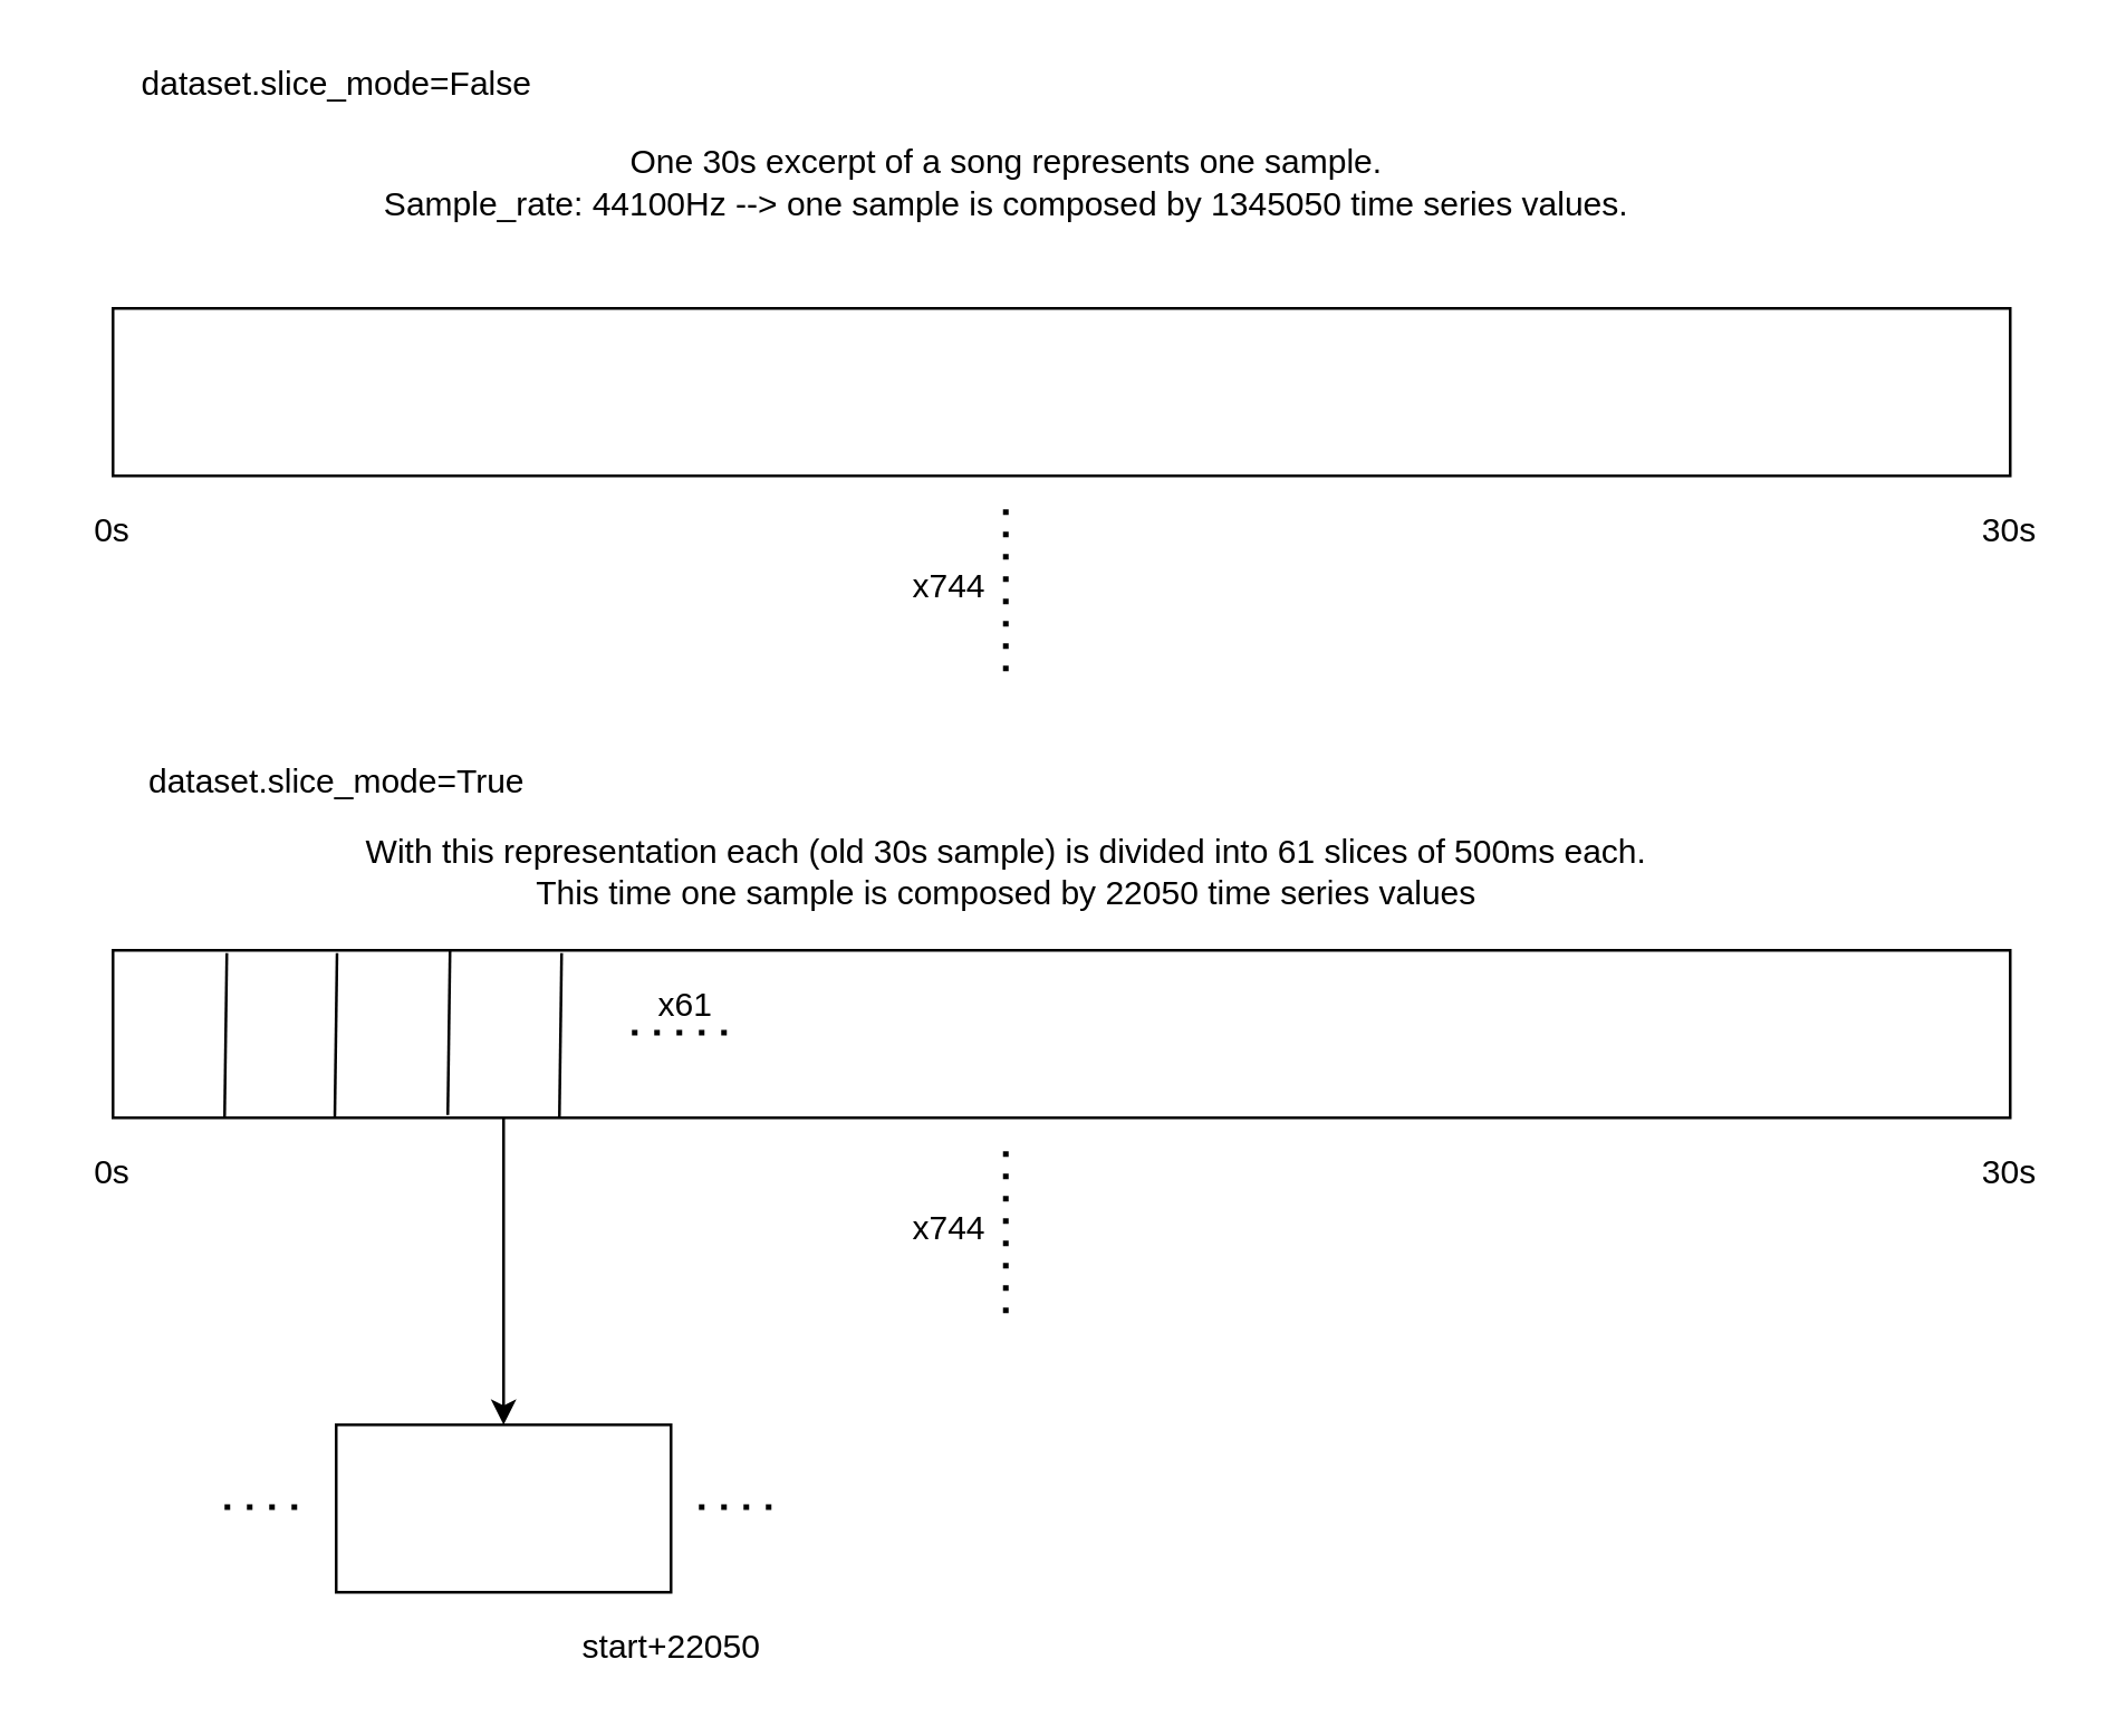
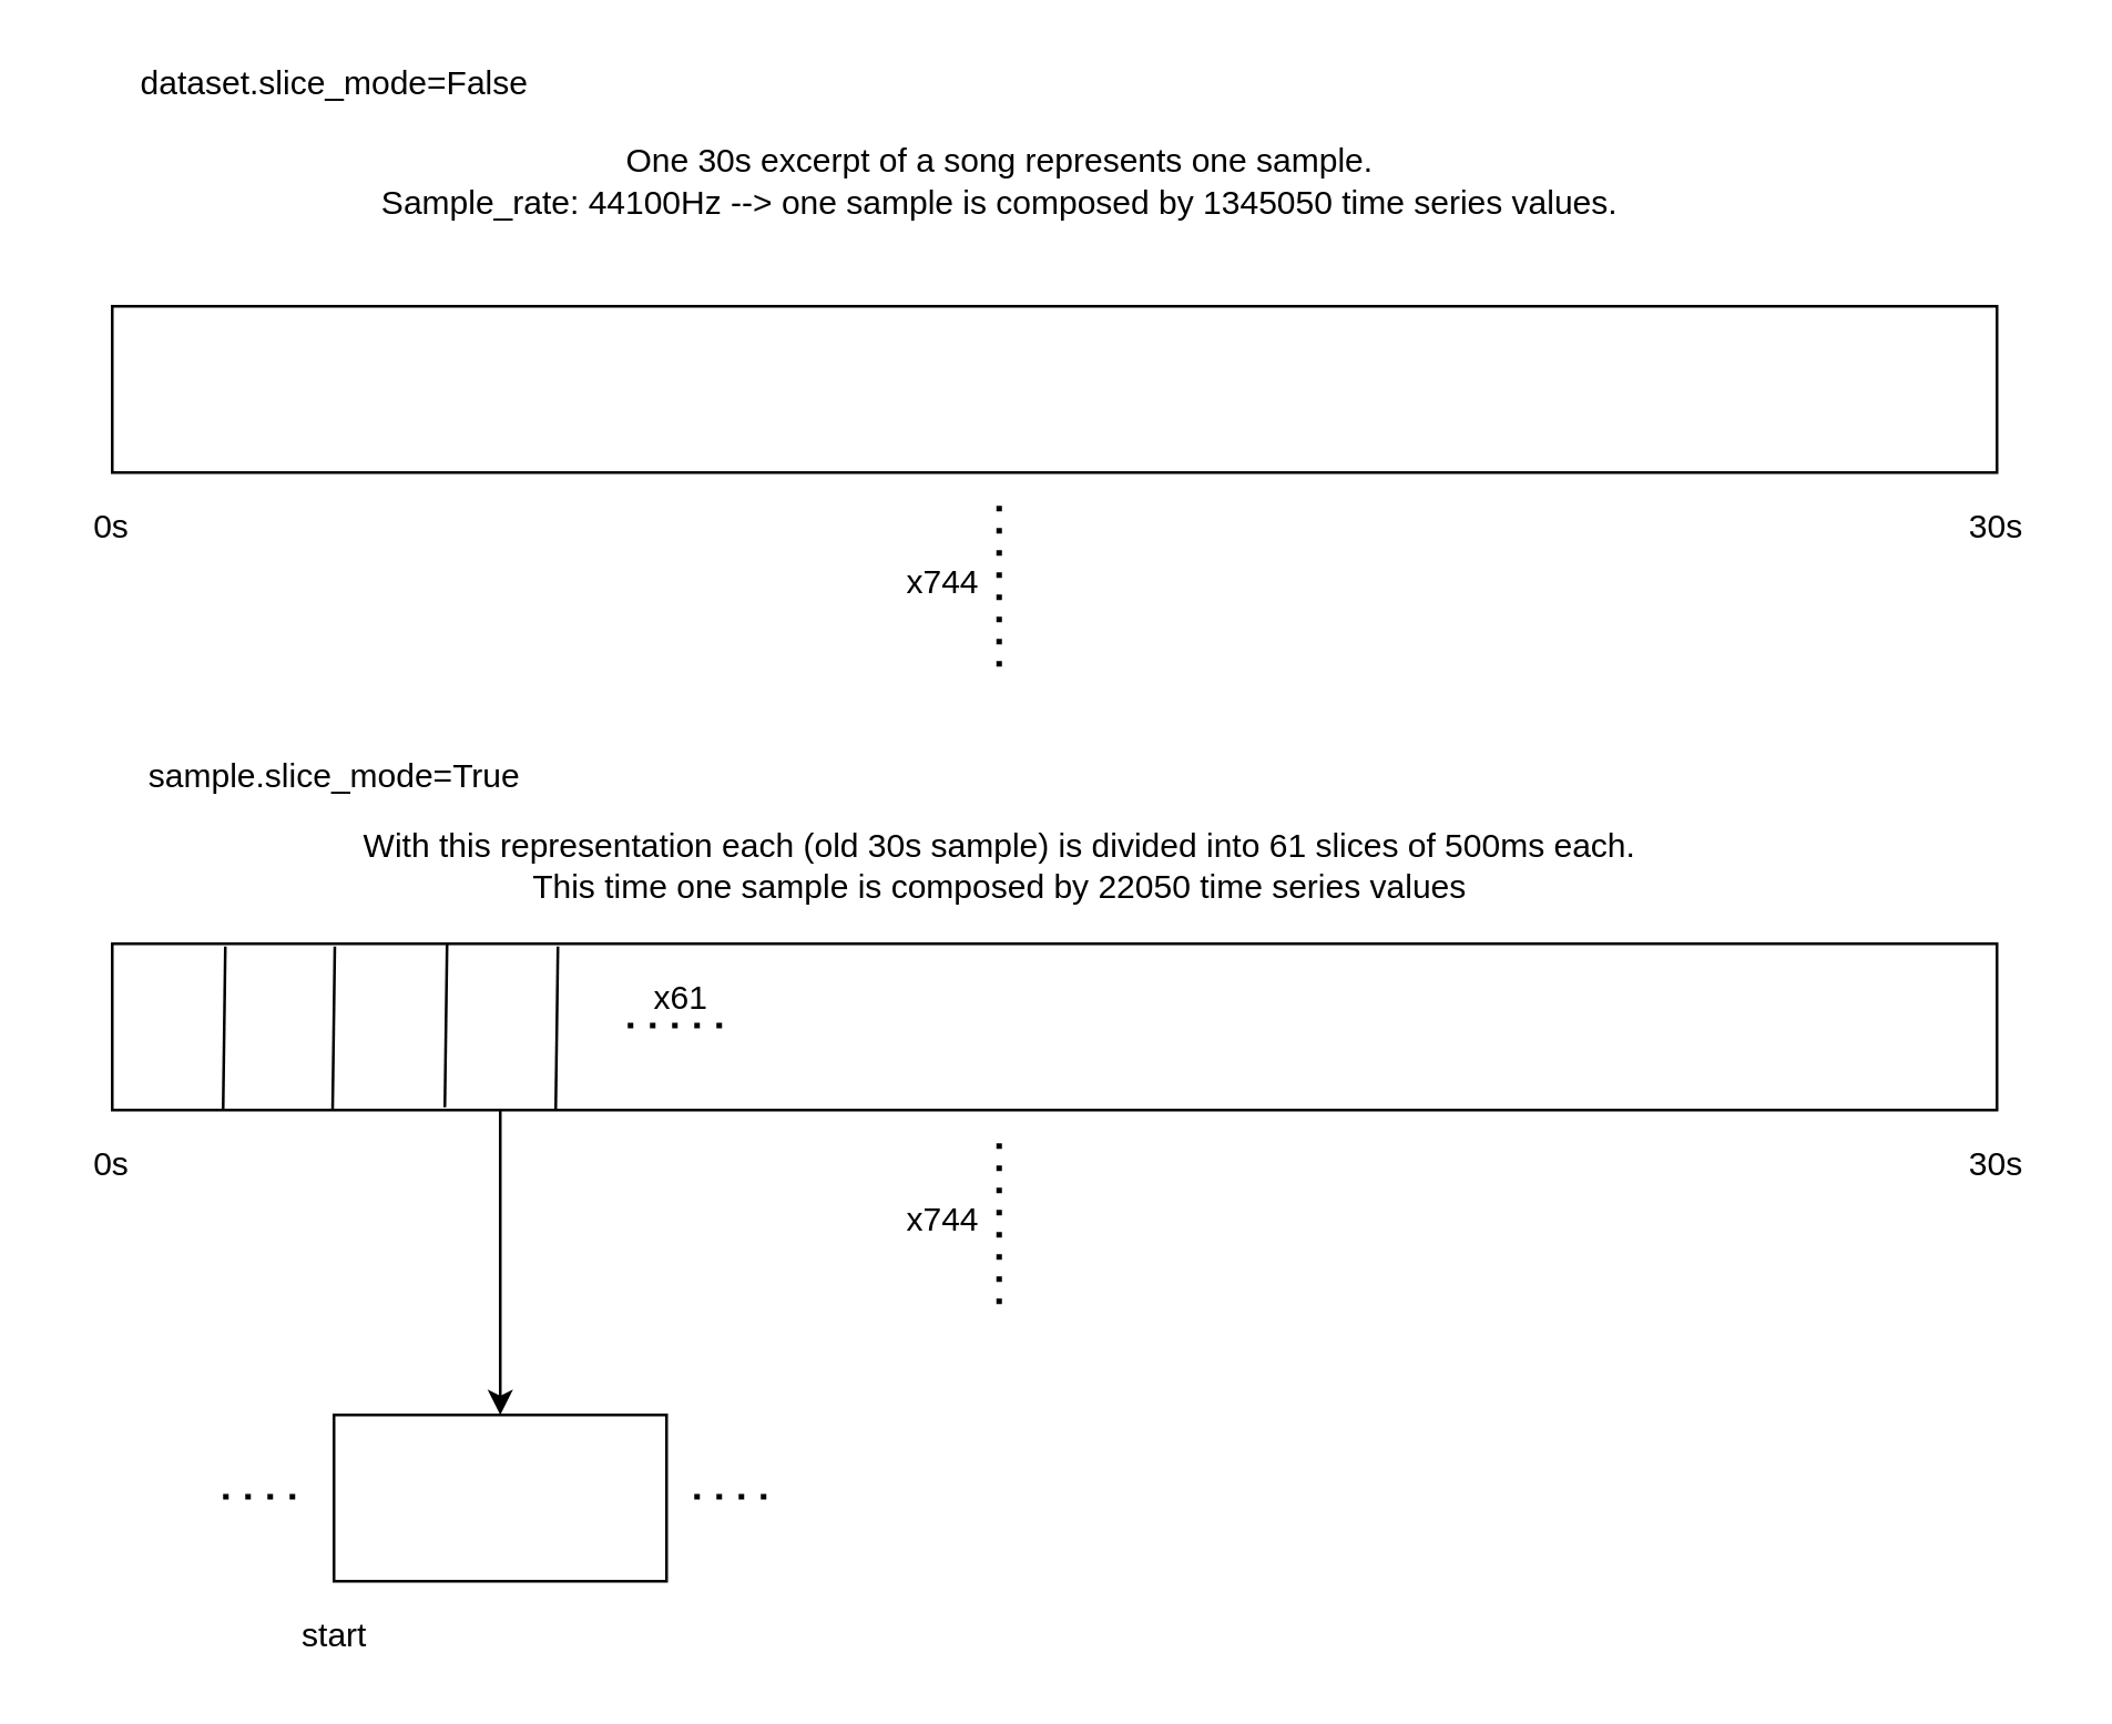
- <mxCell id="9" value="dataset.slice_mode=True" style="text;html=1;align=center;verticalAlign=middle;resizable=0;points=[];autosize=1;strokeColor=none;" vertex="1" parent="1"><mxGeometry x="45" y="270" width="150" height="20" as="geometry" /></mxCell>
+ <mxCell id="9" value="sample.slice_mode=True" style="text;html=1;align=center;verticalAlign=middle;resizable=0;points=[];autosize=1;strokeColor=none;" vertex="1" parent="1"><mxGeometry x="45" y="270" width="150" height="20" as="geometry" /></mxCell>
+ <mxCell id="24" value="start" style="text;html=1;align=center;verticalAlign=middle;resizable=0;points=[];autosize=1;strokeColor=none;" vertex="1" parent="1"><mxGeometry x="100" y="580" width="40" height="20" as="geometry" /></mxCell>
- <mxCell id="25" value="start+22050" style="text;html=1;align=center;verticalAlign=middle;resizable=0;points=[];autosize=1;strokeColor=none;" vertex="1" parent="1"><mxGeometry x="200" y="580" width="80" height="20" as="geometry" /></mxCell>
